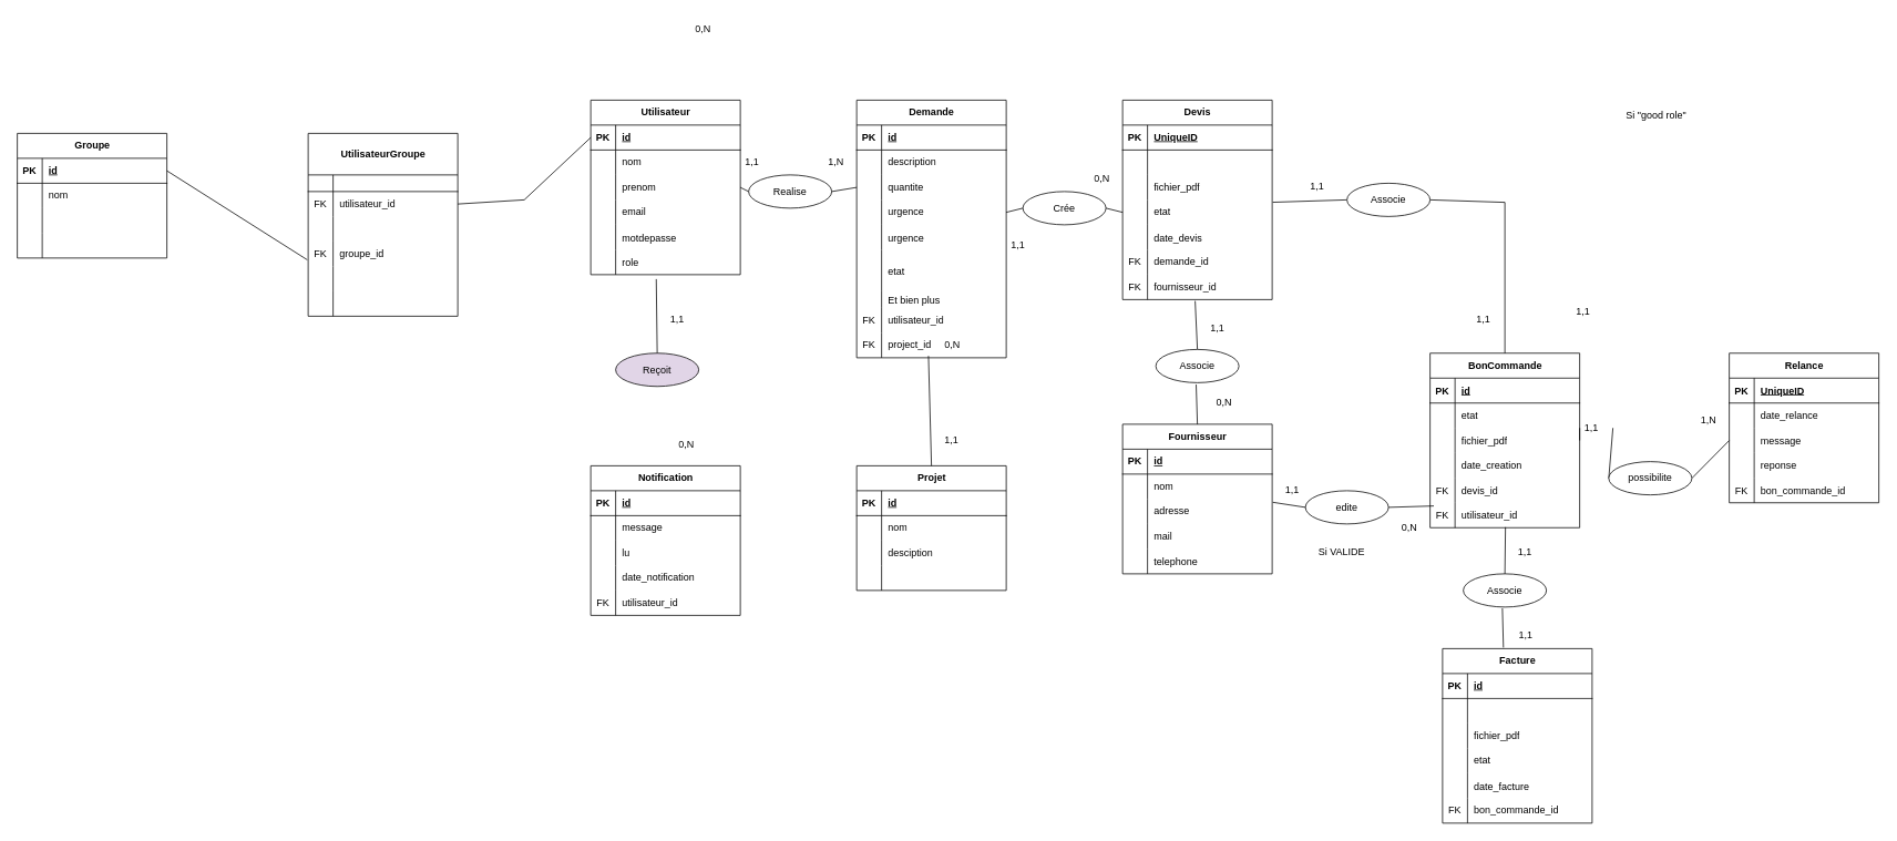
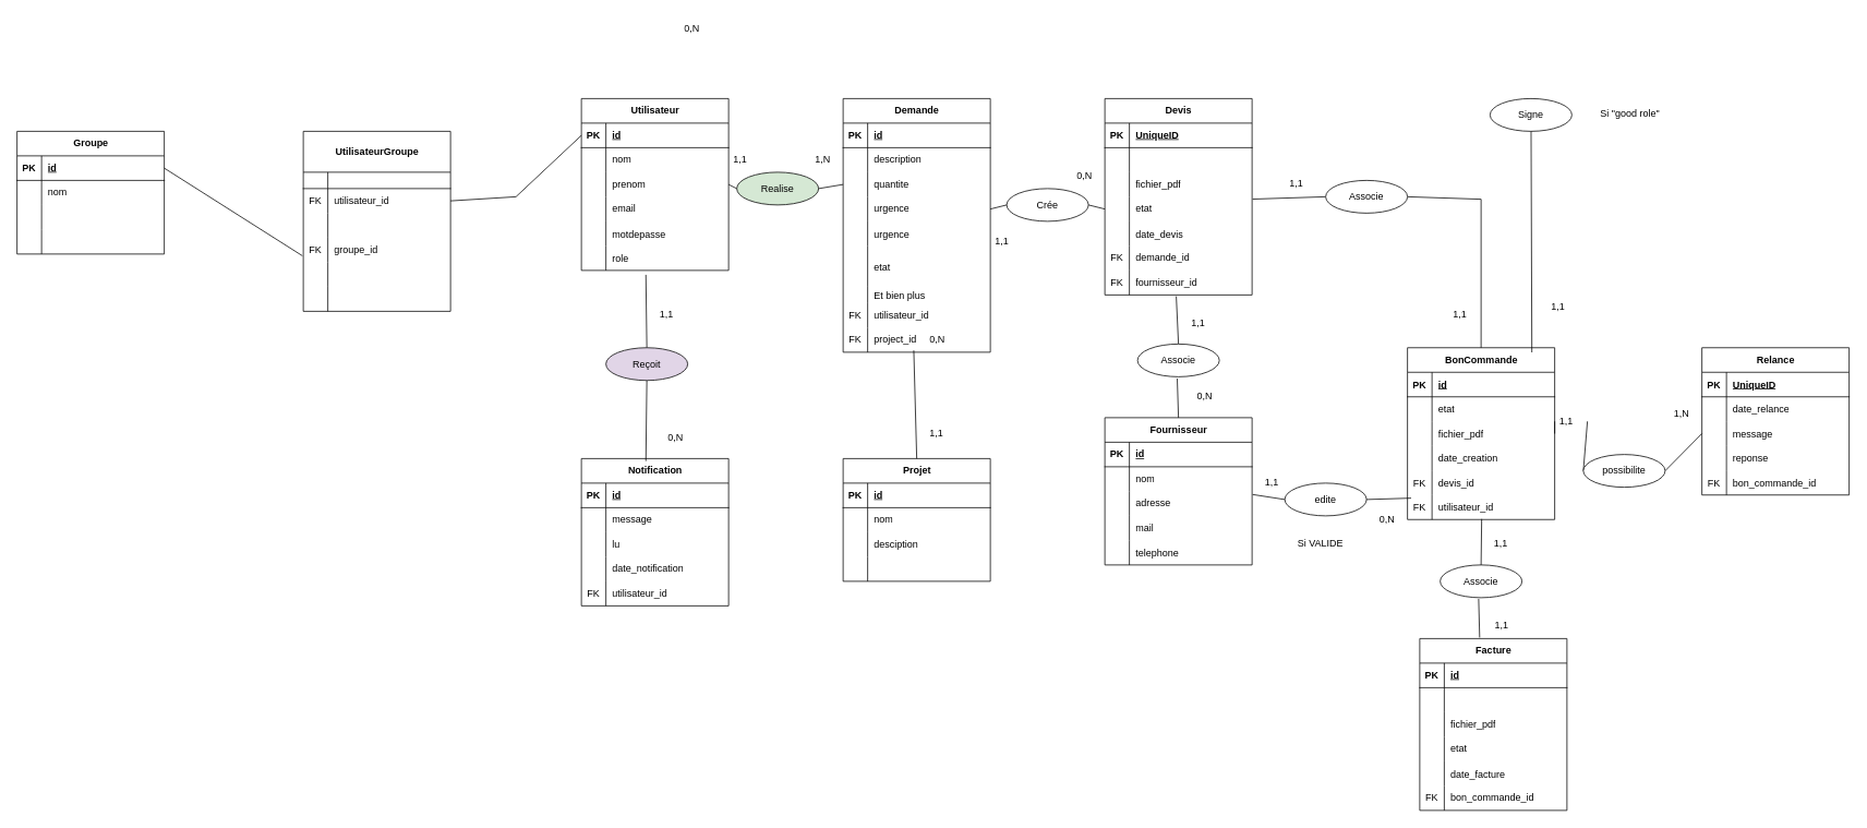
+ <mxCell id="183" value="Signe" style="ellipse;whiteSpace=wrap;html=1;align=center;" parent="1" vertex="1"><mxGeometry x="1821" y="120" width="100" height="40" as="geometry" /></mxCell>
- <mxCell id="191" value="Realise" style="ellipse;whiteSpace=wrap;html=1;align=center;" parent="1" vertex="1"><mxGeometry x="900" y="210" width="100" height="40" as="geometry" /></mxCell>
+ <mxCell id="191" value="Realise" style="ellipse;whiteSpace=wrap;html=1;align=center;fillColor=#d5e8d4;" parent="1" vertex="1"><mxGeometry x="900" y="210" width="100" height="40" as="geometry" /></mxCell>
+ <mxCell id="178" value="" style="endArrow=none;html=1;rounded=0;exitX=0.5;exitY=0;exitDx=0;exitDy=0;entryX=0.845;entryY=0.027;entryDx=0;entryDy=0;entryPerimeter=0;" parent="1" source="183" target="116" edge="1"><mxGeometry relative="1" as="geometry"><mxPoint x="1440" y="400" as="sourcePoint" /><mxPoint x="1870" y="420" as="targetPoint" /><Array as="points" /></mxGeometry></mxCell>
+ <mxCell id="170" value="" style="endArrow=none;html=1;rounded=0;exitX=0.5;exitY=1;exitDx=0;exitDy=0;entryX=0.438;entryY=0.017;entryDx=0;entryDy=0;entryPerimeter=0;" parent="1" source="180" target="21" edge="1"><mxGeometry relative="1" as="geometry"><mxPoint x="960" y="350" as="sourcePoint" /><mxPoint x="789" y="550" as="targetPoint" /></mxGeometry></mxCell>
